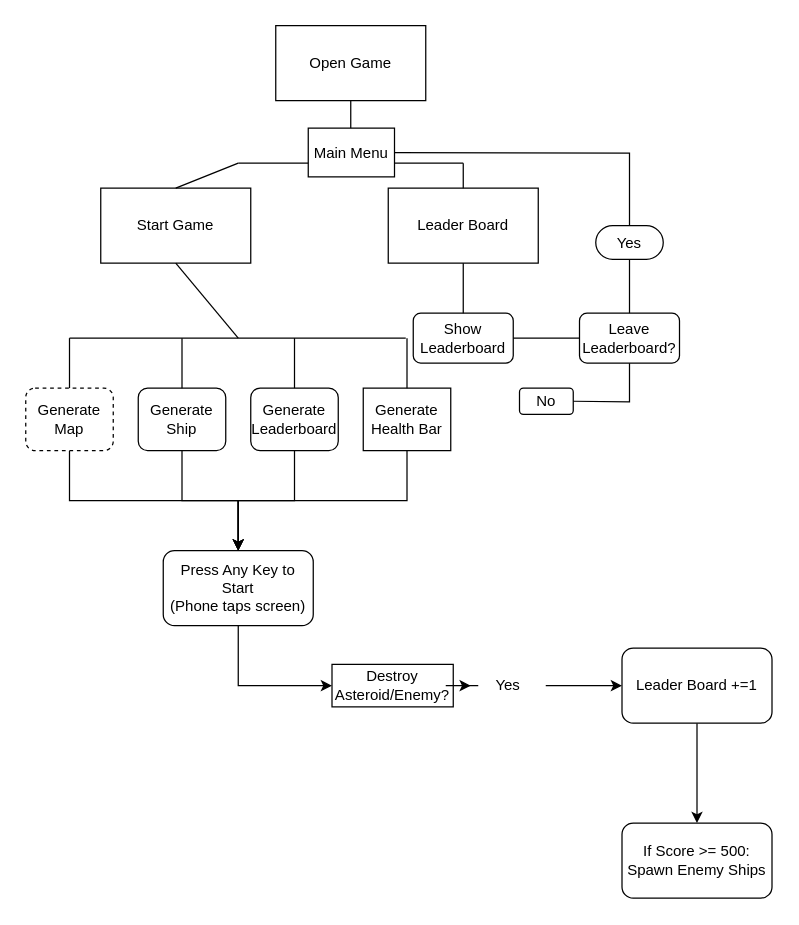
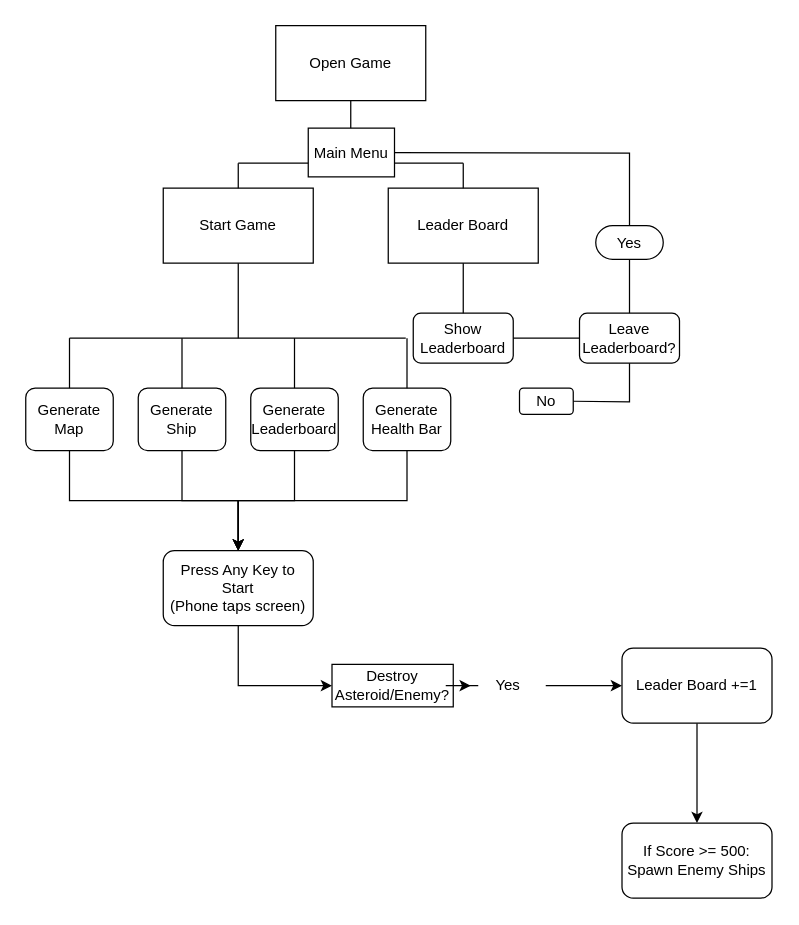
- <mxCell id="2" value="Start Game" style="rounded=0;whiteSpace=wrap;html=1;" vertex="1" parent="1"><mxGeometry x="80" y="150" width="120" height="60" as="geometry" /></mxCell>
+ <mxCell id="2" value="Start Game" style="rounded=0;whiteSpace=wrap;html=1;" vertex="1" parent="1"><mxGeometry x="130" y="150" width="120" height="60" as="geometry" /></mxCell>
- <mxCell id="13" value="Generate Map" style="rounded=1;whiteSpace=wrap;html=1;dashed=1;" vertex="1" parent="1"><mxGeometry x="20" y="310" width="70" height="50" as="geometry" /></mxCell>
+ <mxCell id="13" value="Generate Map" style="rounded=1;whiteSpace=wrap;html=1;" vertex="1" parent="1"><mxGeometry x="20" y="310" width="70" height="50" as="geometry" /></mxCell>
- <mxCell id="19" value="Generate Health Bar" style="whiteSpace=wrap;html=1;rounded=0;" vertex="1" parent="1"><mxGeometry x="290" y="310" width="70" height="50" as="geometry" /></mxCell>
+ <mxCell id="19" value="Generate Health Bar" style="rounded=1;whiteSpace=wrap;html=1;" vertex="1" parent="1"><mxGeometry x="290" y="310" width="70" height="50" as="geometry" /></mxCell>
